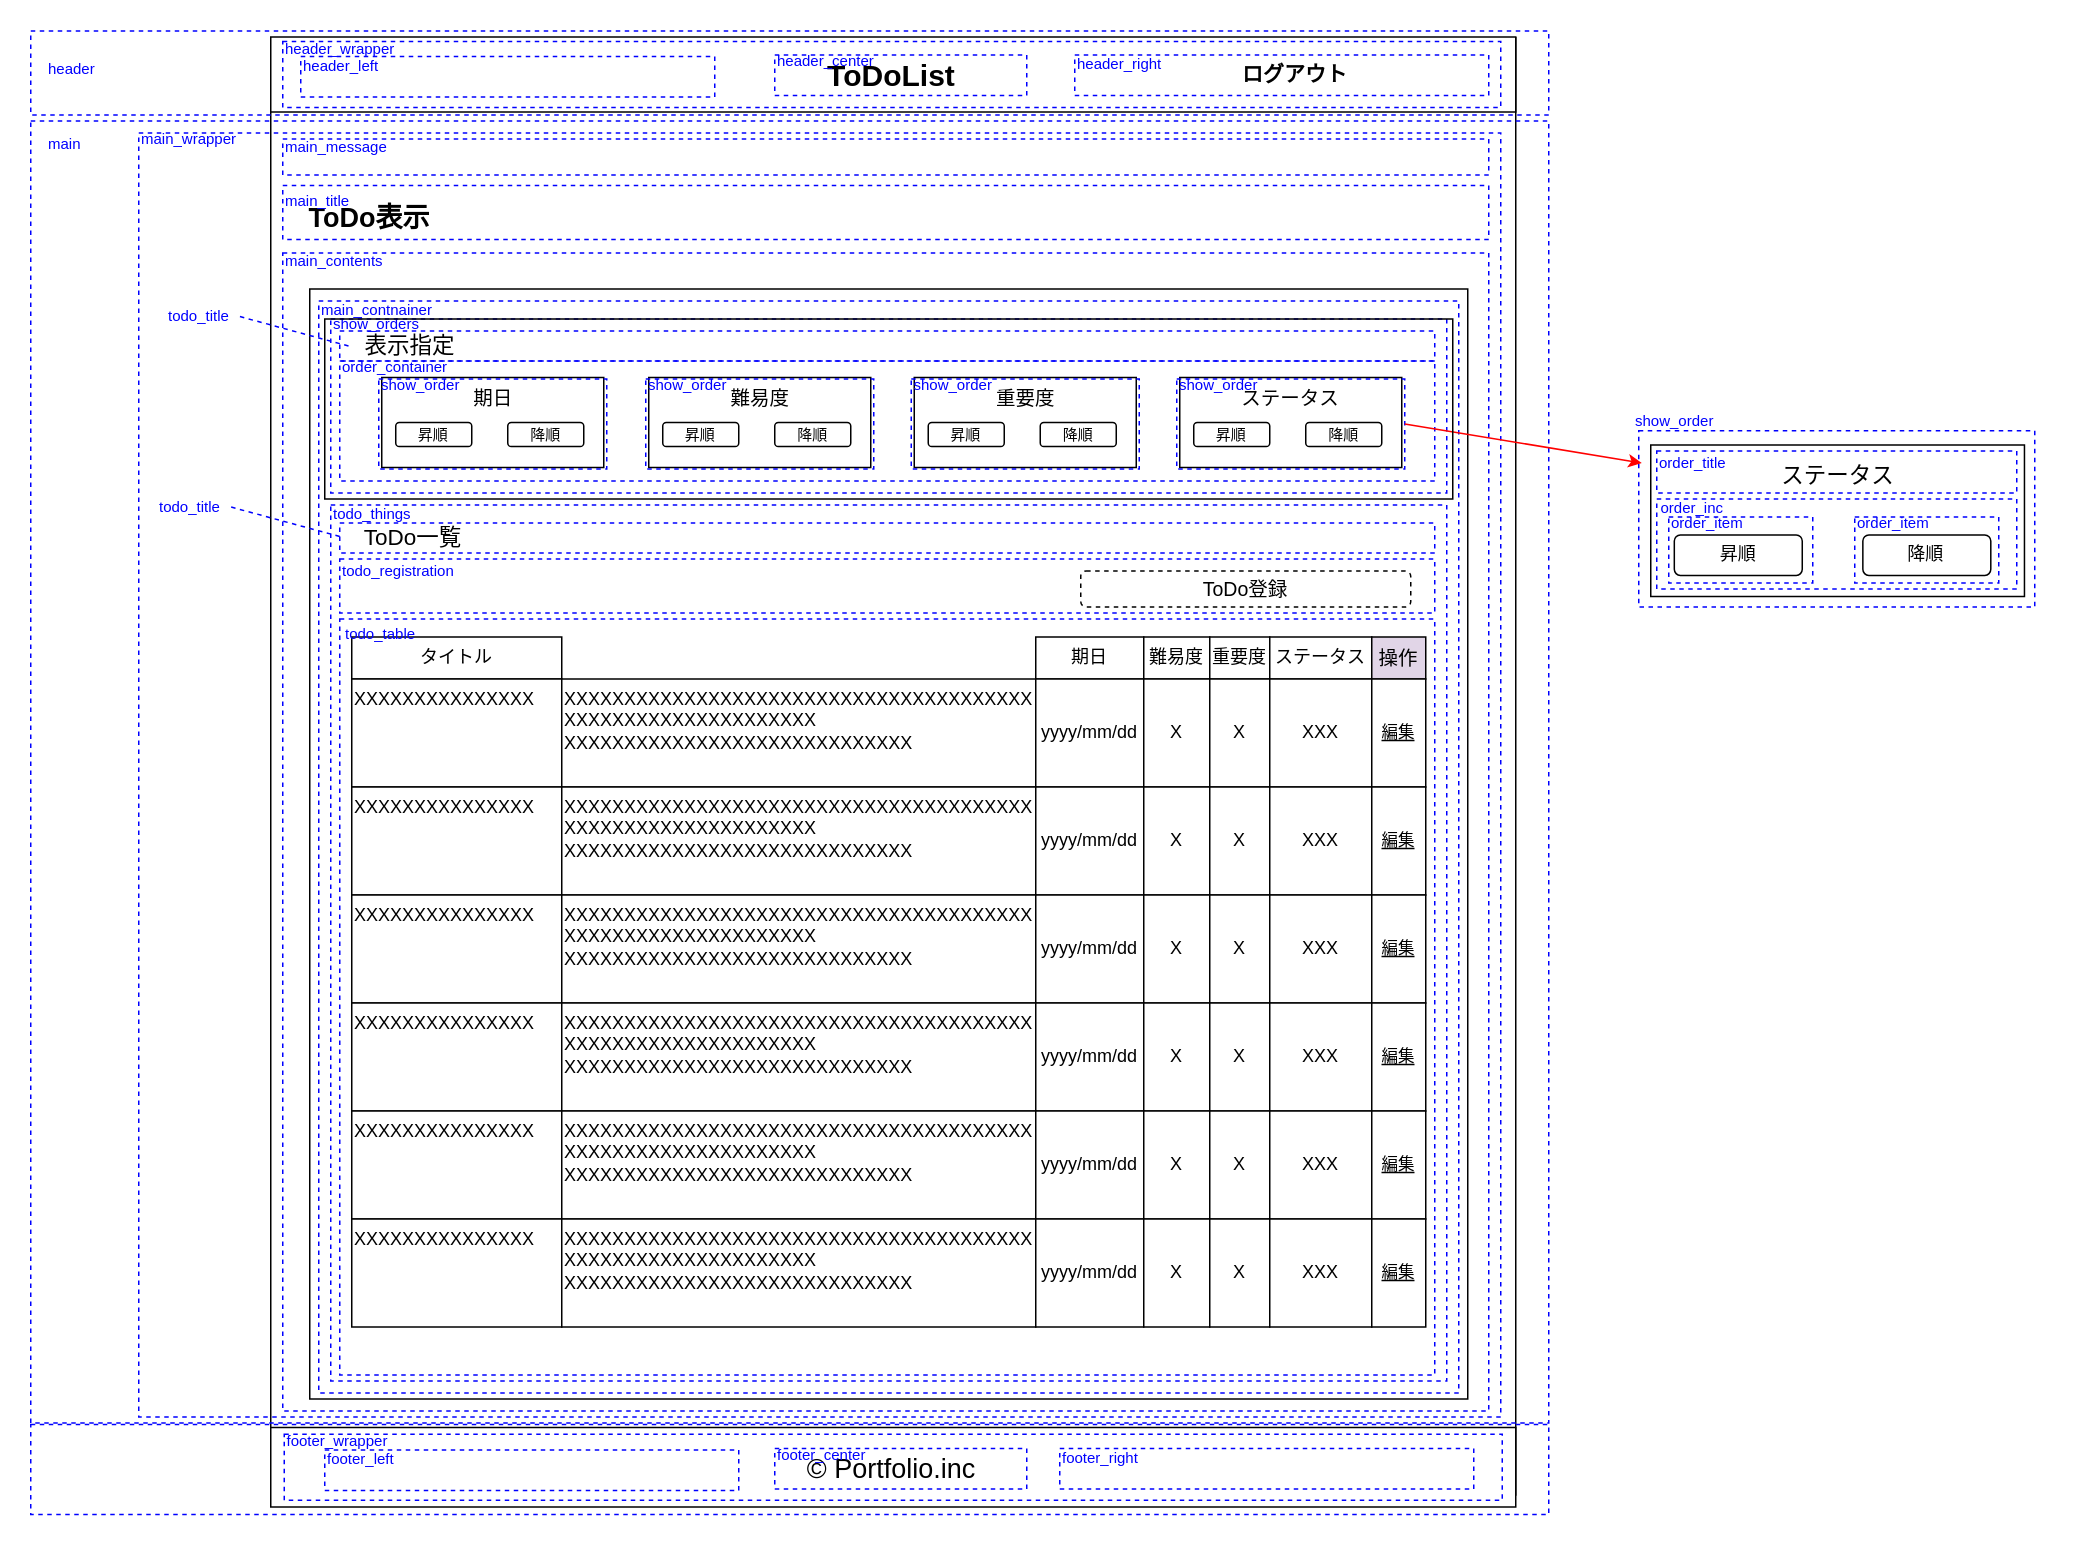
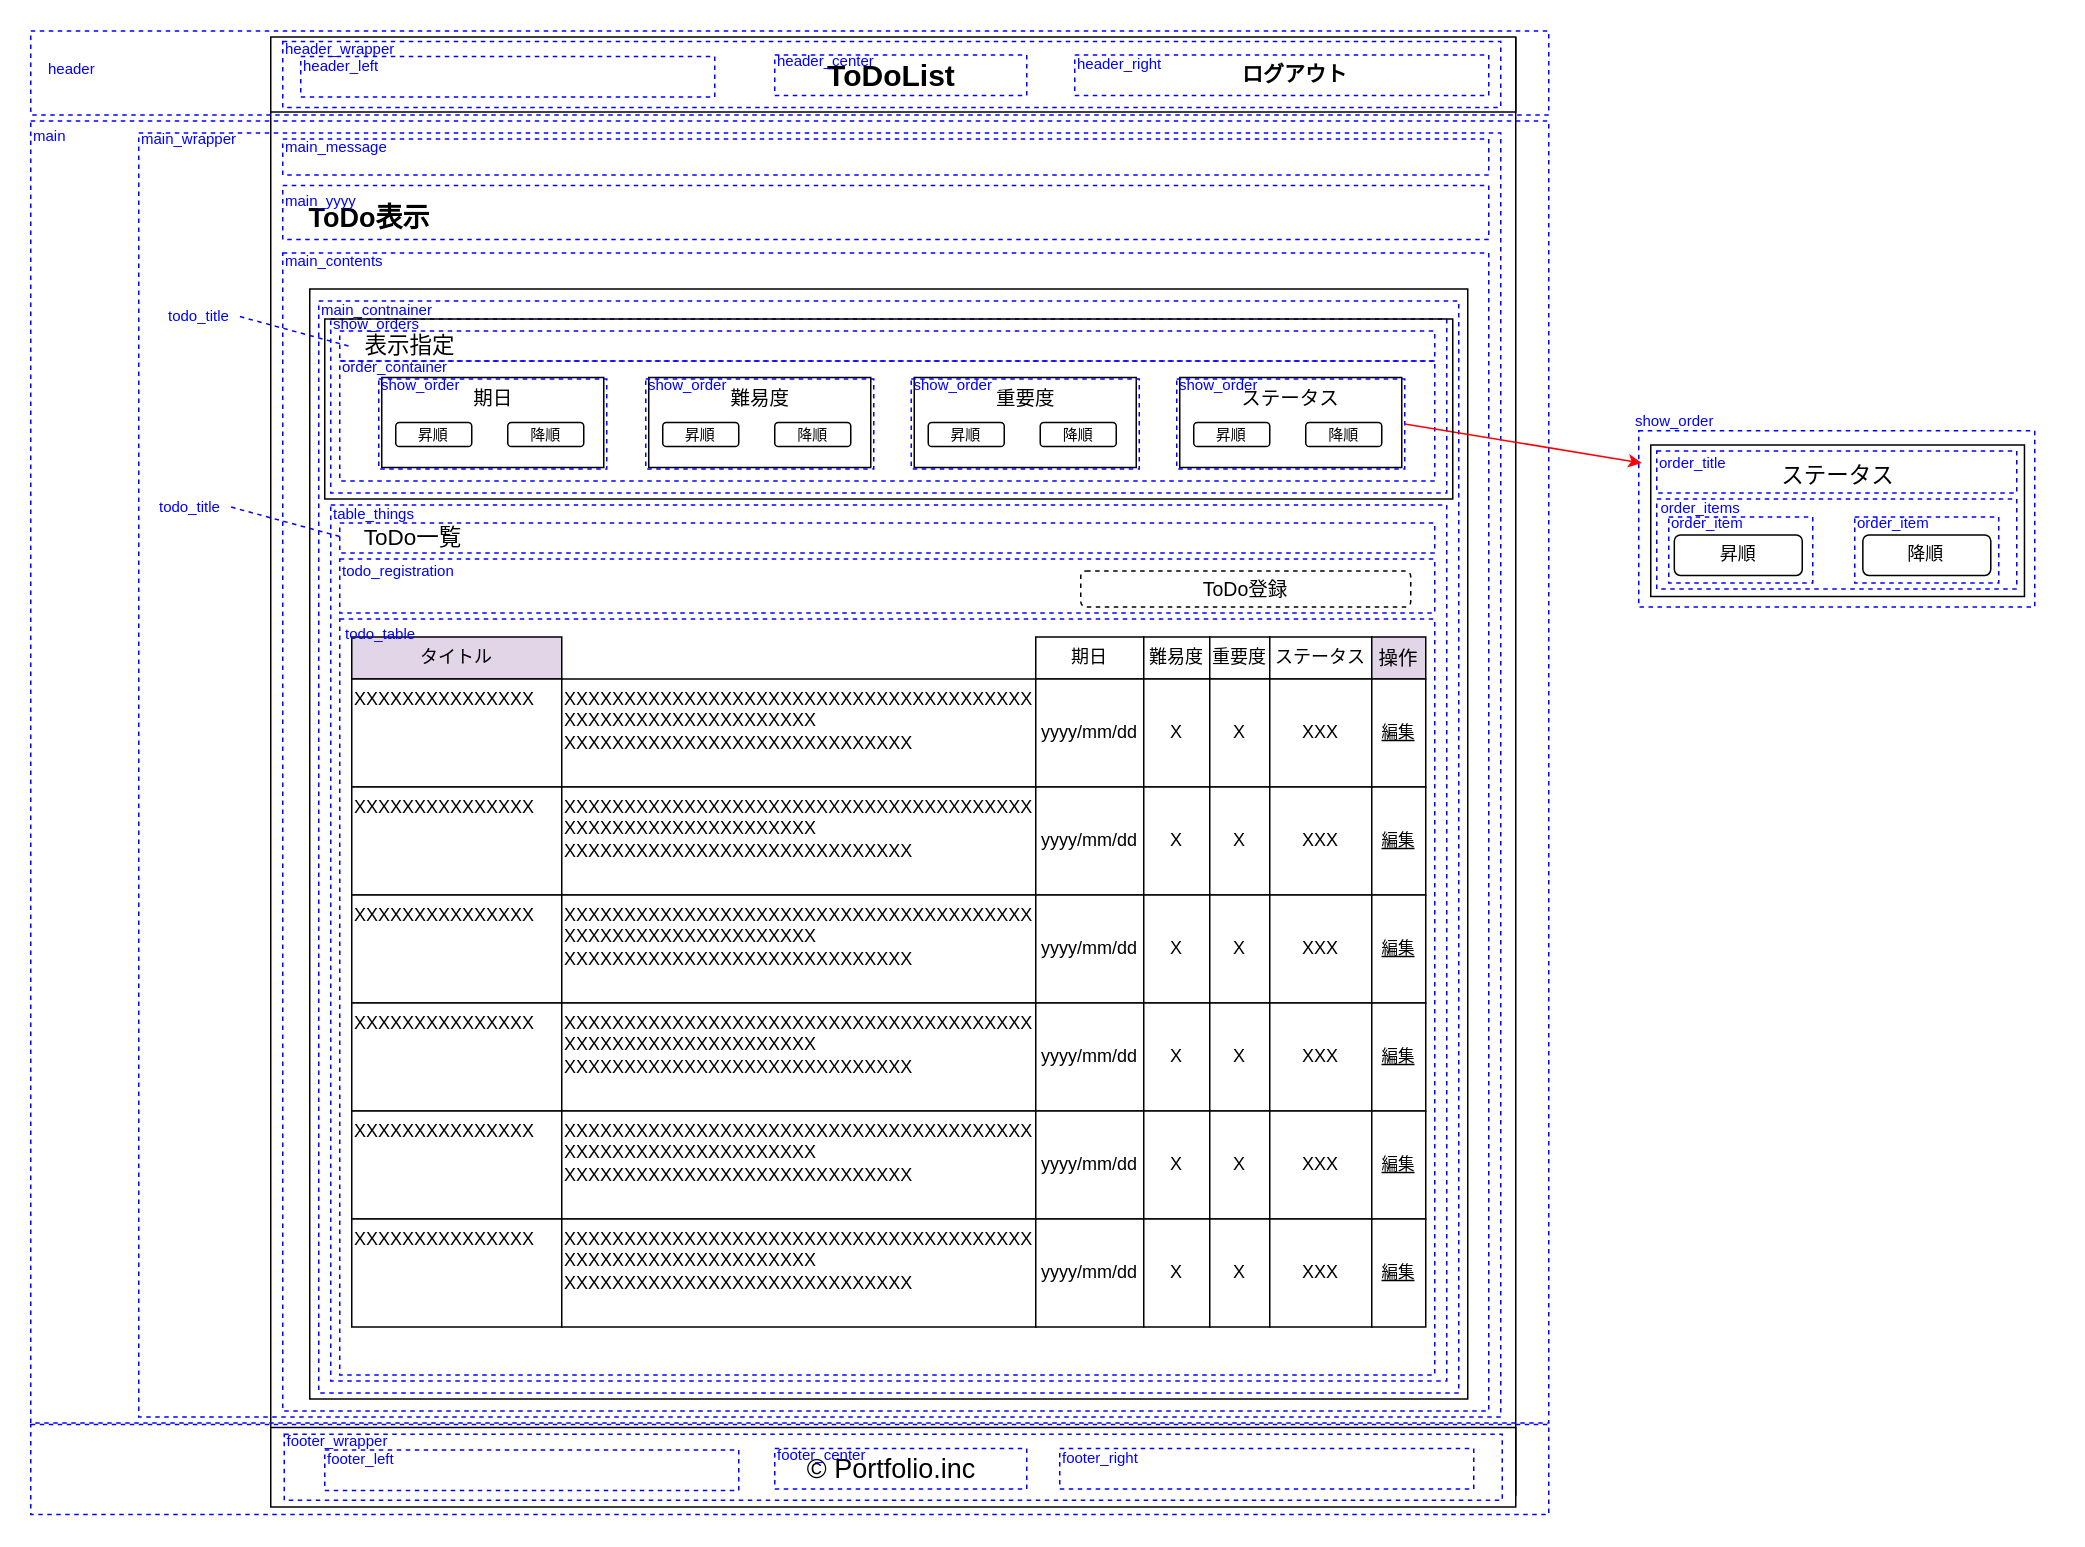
- <mxCell id="15" value="main" style="text;html=1;strokeColor=none;fillColor=none;align=left;verticalAlign=middle;whiteSpace=wrap;rounded=0;dashed=1;fontSize=10;fontColor=#0000FF;" parent="1" vertex="1"><mxGeometry x="30" y="85" width="40" height="20" as="geometry" /></mxCell>
+ <mxCell id="15" value="main" style="text;html=1;strokeColor=none;fillColor=none;align=left;verticalAlign=middle;whiteSpace=wrap;rounded=0;dashed=1;fontSize=10;fontColor=#0000FF;" parent="1" vertex="1"><mxGeometry x="20" y="80" width="40" height="20" as="geometry" /></mxCell>
- <mxCell id="33" value="main_title" style="text;html=1;strokeColor=none;fillColor=none;align=left;verticalAlign=middle;whiteSpace=wrap;rounded=0;dashed=1;fontColor=#0000FF;fontSize=10;" parent="1" vertex="1"><mxGeometry x="188" y="127" width="84" height="12" as="geometry" /></mxCell>
+ <mxCell id="33" value="main_yyyy" style="text;html=1;strokeColor=none;fillColor=none;align=left;verticalAlign=middle;whiteSpace=wrap;rounded=0;dashed=1;fontColor=#0000FF;fontSize=10;" parent="1" vertex="1"><mxGeometry x="188" y="127" width="84" height="12" as="geometry" /></mxCell>
- <mxCell id="160" value="order_inc" style="text;html=1;strokeColor=none;fillColor=none;align=left;verticalAlign=middle;whiteSpace=wrap;rounded=0;dashed=1;fontColor=#0000FF;fontSize=10;" parent="150" vertex="1"><mxGeometry x="4.6" y="34" width="56" height="16" as="geometry" /></mxCell>
+ <mxCell id="160" value="order_items" style="text;html=1;strokeColor=none;fillColor=none;align=left;verticalAlign=middle;whiteSpace=wrap;rounded=0;dashed=1;fontColor=#0000FF;fontSize=10;" parent="150" vertex="1"><mxGeometry x="4.6" y="34" width="56" height="16" as="geometry" /></mxCell>
- <mxCell id="131" value="todo_things" style="text;html=1;strokeColor=none;fillColor=none;align=left;verticalAlign=middle;whiteSpace=wrap;rounded=0;dashed=1;fontColor=#0000FF;fontSize=10;" parent="1" vertex="1"><mxGeometry x="220" y="332" width="80" height="20" as="geometry" /></mxCell>
+ <mxCell id="131" value="table_things" style="text;html=1;strokeColor=none;fillColor=none;align=left;verticalAlign=middle;whiteSpace=wrap;rounded=0;dashed=1;fontColor=#0000FF;fontSize=10;" parent="1" vertex="1"><mxGeometry x="220" y="332" width="80" height="20" as="geometry" /></mxCell>
- <mxCell id="42" value="タイトル" style="rounded=0;whiteSpace=wrap;html=1;" parent="41" vertex="1"><mxGeometry width="140" height="28" as="geometry" /></mxCell>
+ <mxCell id="42" value="タイトル" style="rounded=0;whiteSpace=wrap;html=1;fillColor=#e1d5e7;" parent="41" vertex="1"><mxGeometry width="140" height="28" as="geometry" /></mxCell>
